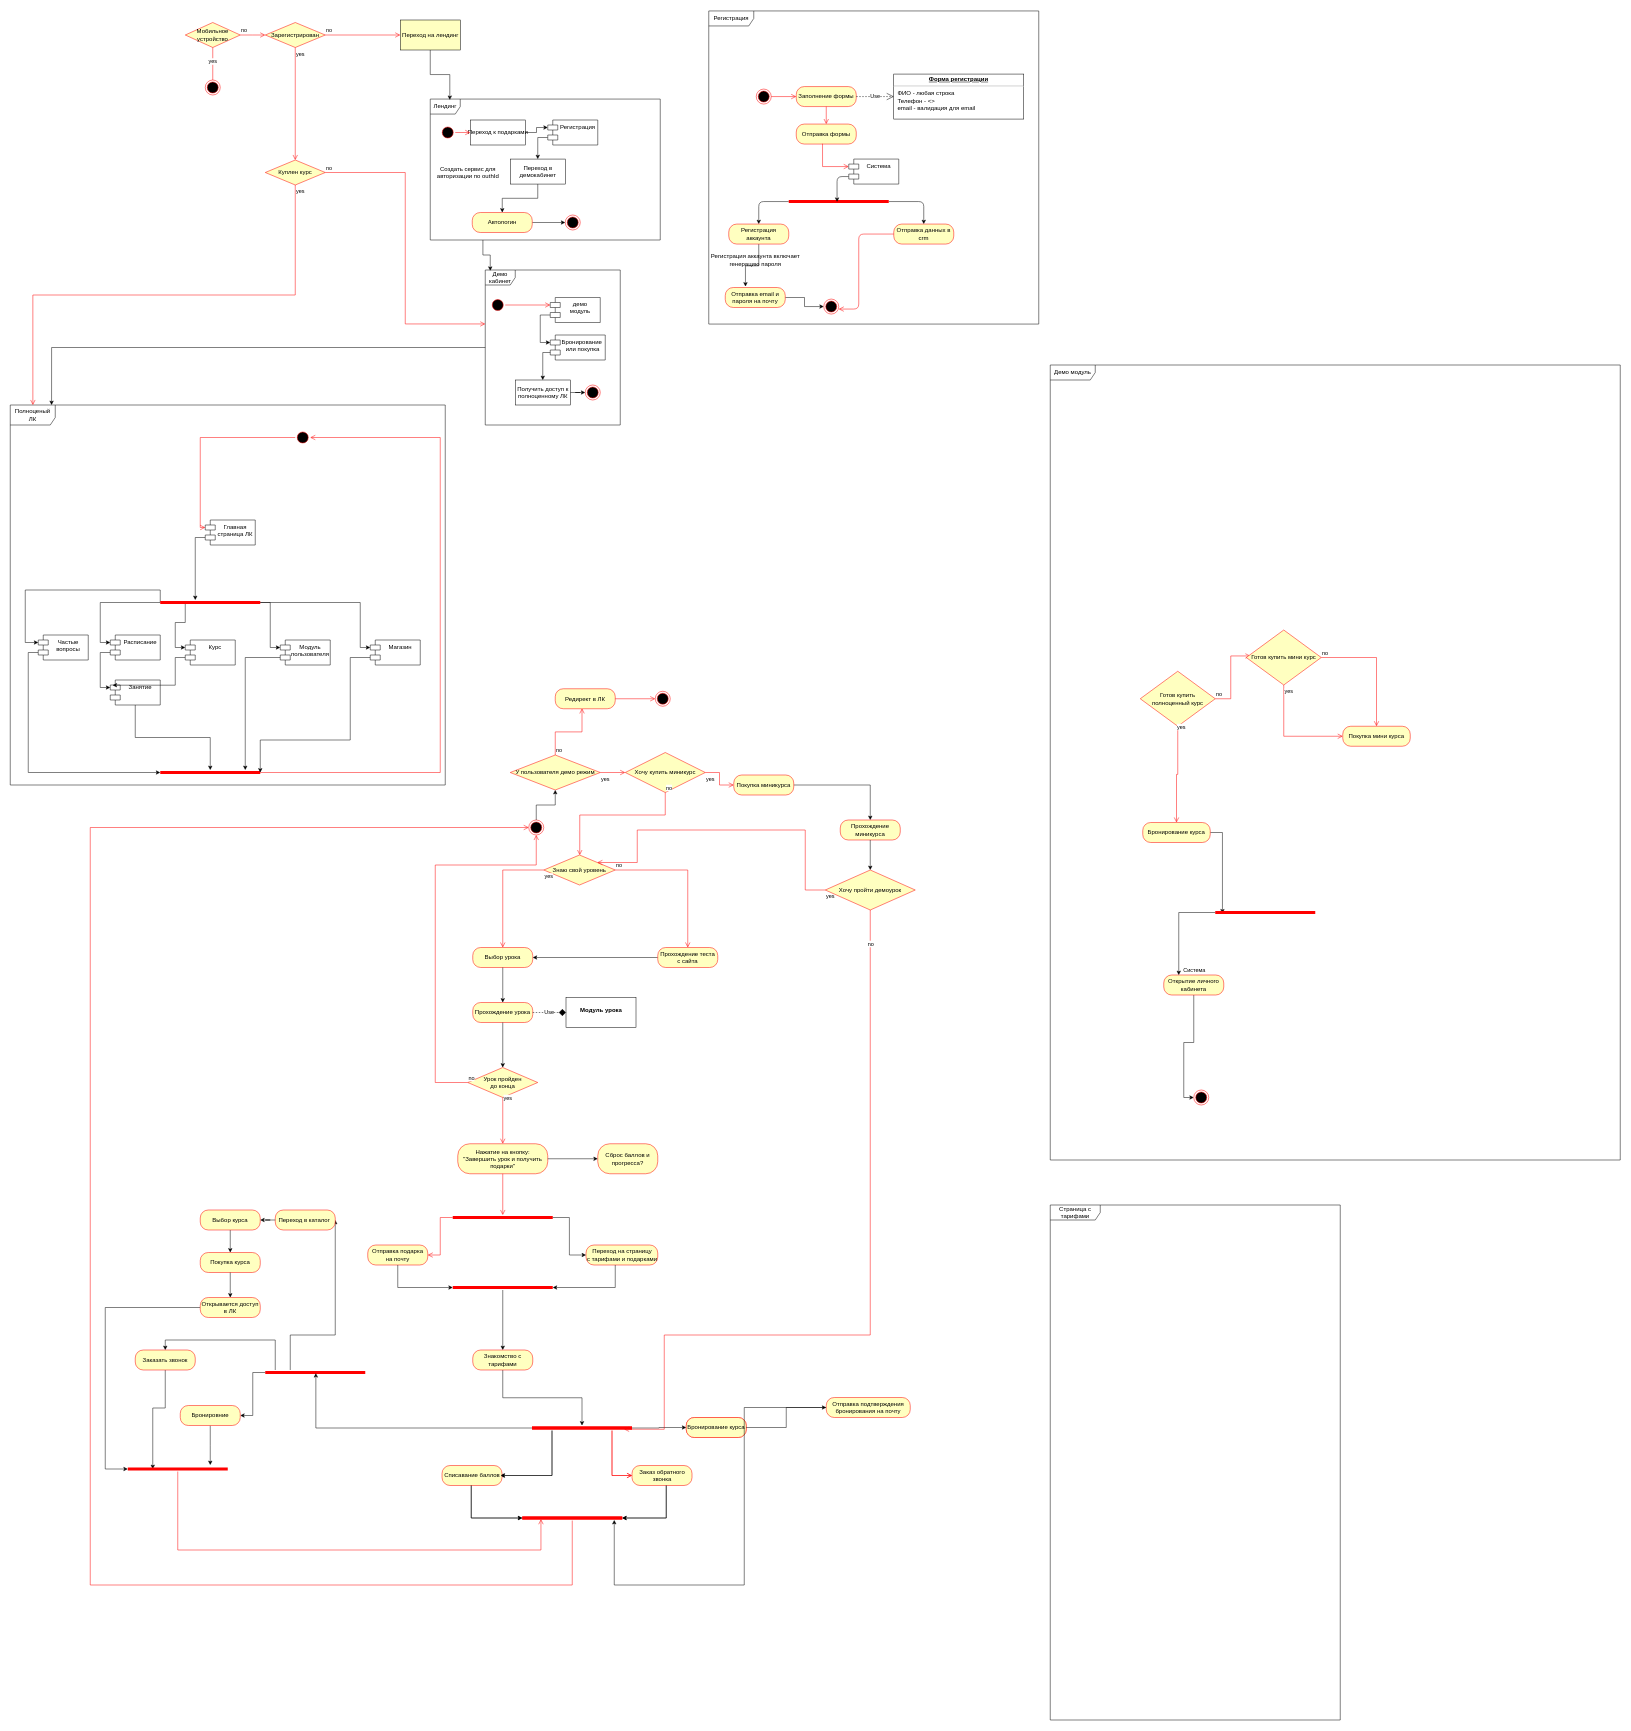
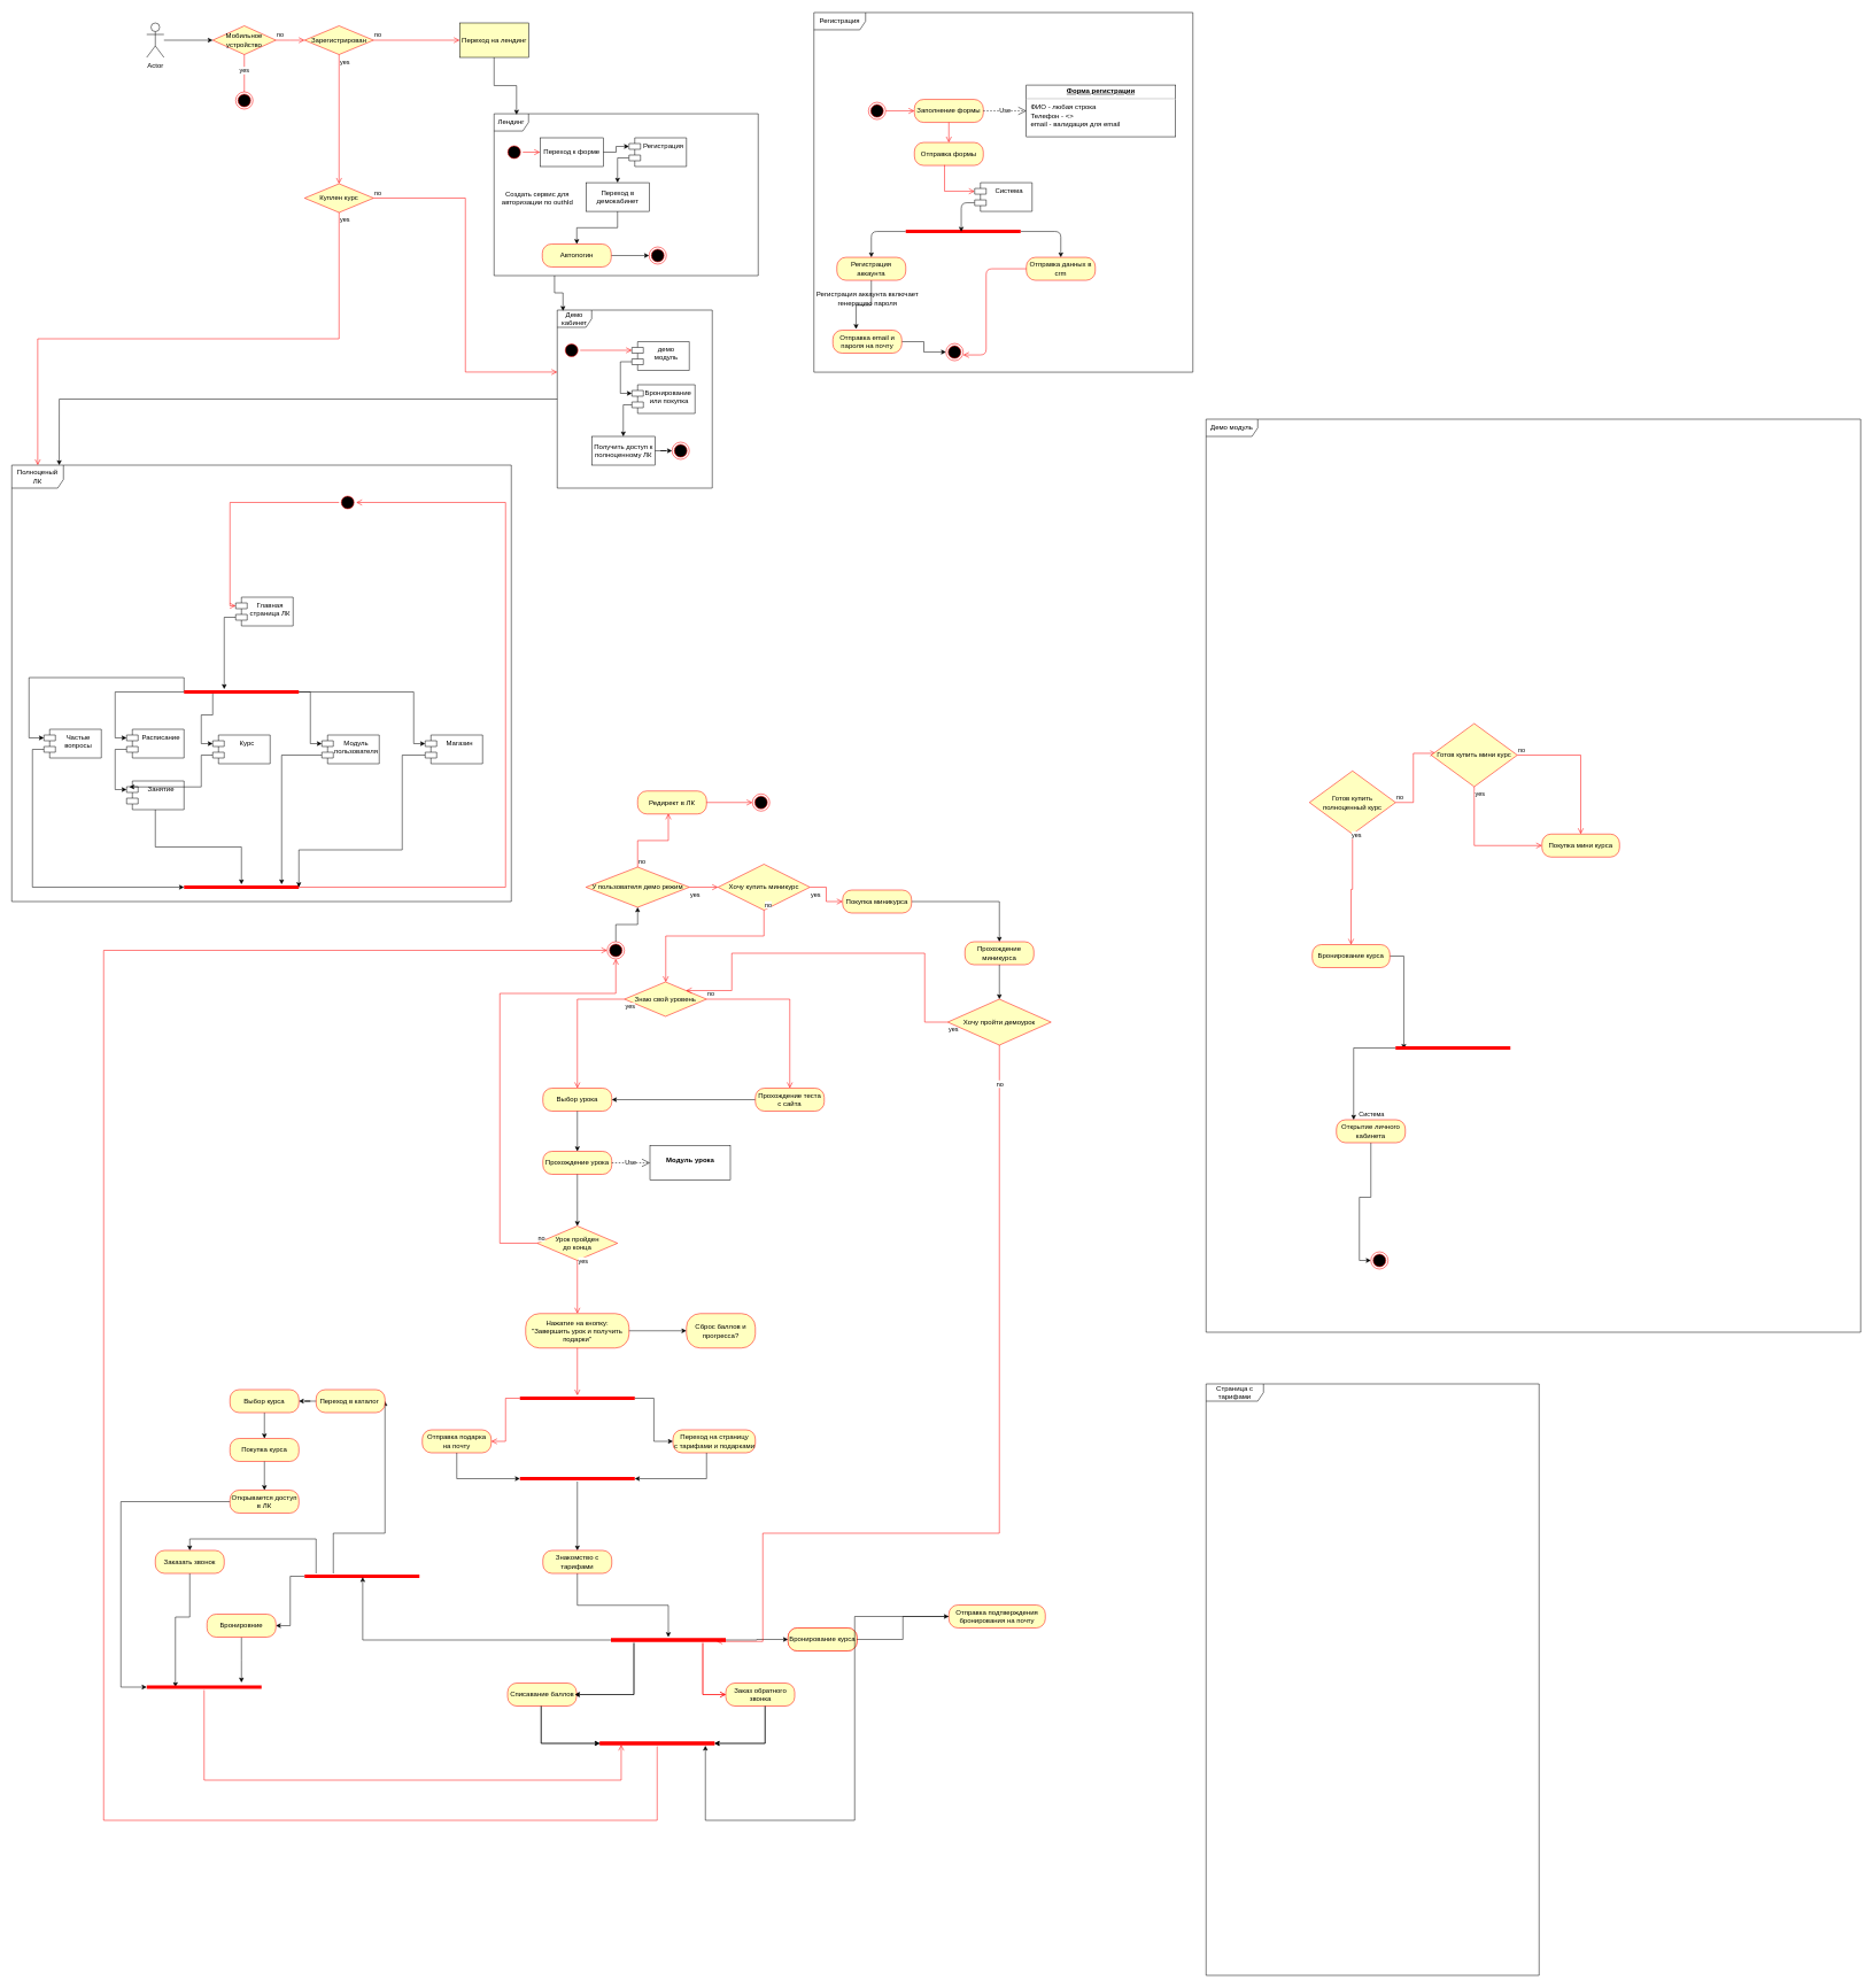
+ <mxCell id="4" value="Actor" style="shape=umlActor;verticalLabelPosition=bottom;verticalAlign=top;html=1;" parent="1" vertex="1"><mxGeometry x="255" y="39" width="30" height="60" as="geometry" /></mxCell>
+ <mxCell id="3" style="edgeStyle=orthogonalEdgeStyle;rounded=0;orthogonalLoop=1;jettySize=auto;html=1;entryX=0;entryY=0.5;entryDx=0;entryDy=0;" parent="1" source="4" target="60" edge="1"><mxGeometry relative="1" as="geometry" /></mxCell>
- <mxCell id="8" value="Переход к подарками" style="html=1;" parent="1" vertex="1"><mxGeometry x="940" y="239" width="110" height="50" as="geometry" /></mxCell>
+ <mxCell id="8" value="Переход к форме" style="html=1;" parent="1" vertex="1"><mxGeometry x="940" y="239" width="110" height="50" as="geometry" /></mxCell>
- <mxCell id="115" value="Use" style="endArrow=diamond;endSize=12;dashed=1;html=1;rounded=0;exitX=1;exitY=0.5;exitDx=0;exitDy=0;" edge="1" parent="106" source="112" target="114"><mxGeometry width="160" relative="1" as="geometry"><mxPoint x="425" y="475" as="sourcePoint" /><mxPoint x="585" y="475" as="targetPoint" /></mxGeometry></mxCell>
+ <mxCell id="115" value="Use" style="endArrow=open;endSize=12;dashed=1;html=1;rounded=0;exitX=1;exitY=0.5;exitDx=0;exitDy=0;" edge="1" parent="106" source="112" target="114"><mxGeometry width="160" relative="1" as="geometry"><mxPoint x="425" y="475" as="sourcePoint" /><mxPoint x="585" y="475" as="targetPoint" /></mxGeometry></mxCell>
